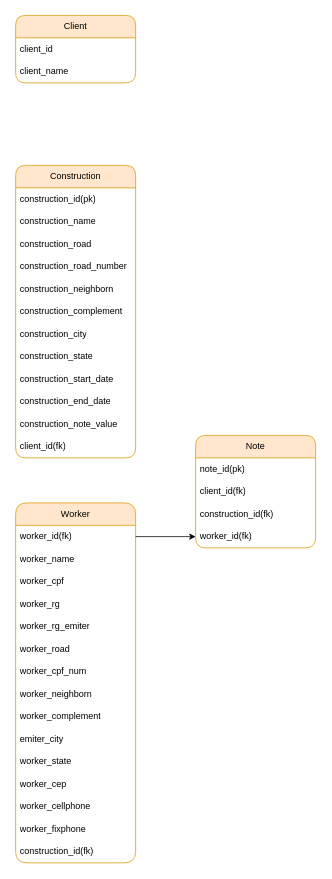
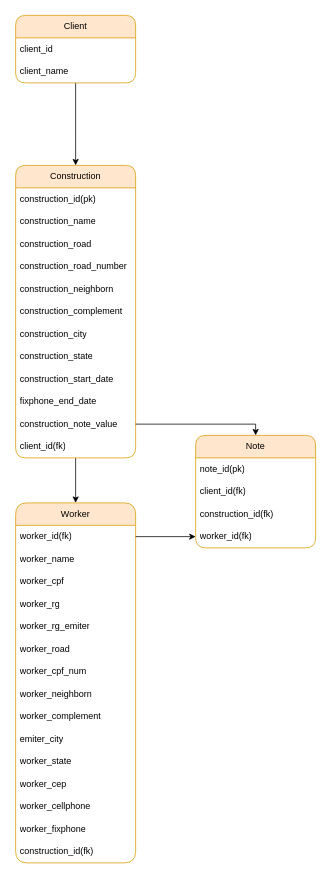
+ <mxCell id="2" value="" style="edgeStyle=orthogonalEdgeStyle;rounded=0;orthogonalLoop=1;jettySize=auto;html=1;entryX=0.5;entryY=0;entryDx=0;entryDy=0;" edge="1" parent="1" source="3" target="7"><mxGeometry relative="1" as="geometry"><Array as="points"><mxPoint x="100" y="190" /><mxPoint x="100" y="190" /></Array></mxGeometry></mxCell>
- <mxCell id="17" value="construction_end_date" style="text;strokeColor=none;fillColor=none;align=left;verticalAlign=middle;spacingLeft=4;spacingRight=4;overflow=hidden;points=[[0,0.5],[1,0.5]];portConstraint=eastwest;rotatable=0;whiteSpace=wrap;html=1;" vertex="1" parent="7"><mxGeometry y="300" width="160" height="30" as="geometry" /></mxCell>
+ <mxCell id="17" value="fixphone_end_date" style="text;strokeColor=none;fillColor=none;align=left;verticalAlign=middle;spacingLeft=4;spacingRight=4;overflow=hidden;points=[[0,0.5],[1,0.5]];portConstraint=eastwest;rotatable=0;whiteSpace=wrap;html=1;" vertex="1" parent="7"><mxGeometry y="300" width="160" height="30" as="geometry" /></mxCell>
+ <mxCell id="42" value="" style="endArrow=classic;html=1;rounded=0;exitX=1;exitY=0.5;exitDx=0;exitDy=0;entryX=0.5;entryY=0;entryDx=0;entryDy=0;" edge="1" parent="1" source="18" target="36"><mxGeometry width="50" height="50" relative="1" as="geometry"><mxPoint x="270" y="500" as="sourcePoint" /><mxPoint x="320" y="450" as="targetPoint" /><Array as="points"><mxPoint x="340" y="565" /></Array></mxGeometry></mxCell>
+ <mxCell id="6" value="" style="edgeStyle=orthogonalEdgeStyle;rounded=0;orthogonalLoop=1;jettySize=auto;html=1;" edge="1" parent="1" source="7" target="20"><mxGeometry relative="1" as="geometry" /></mxCell>
